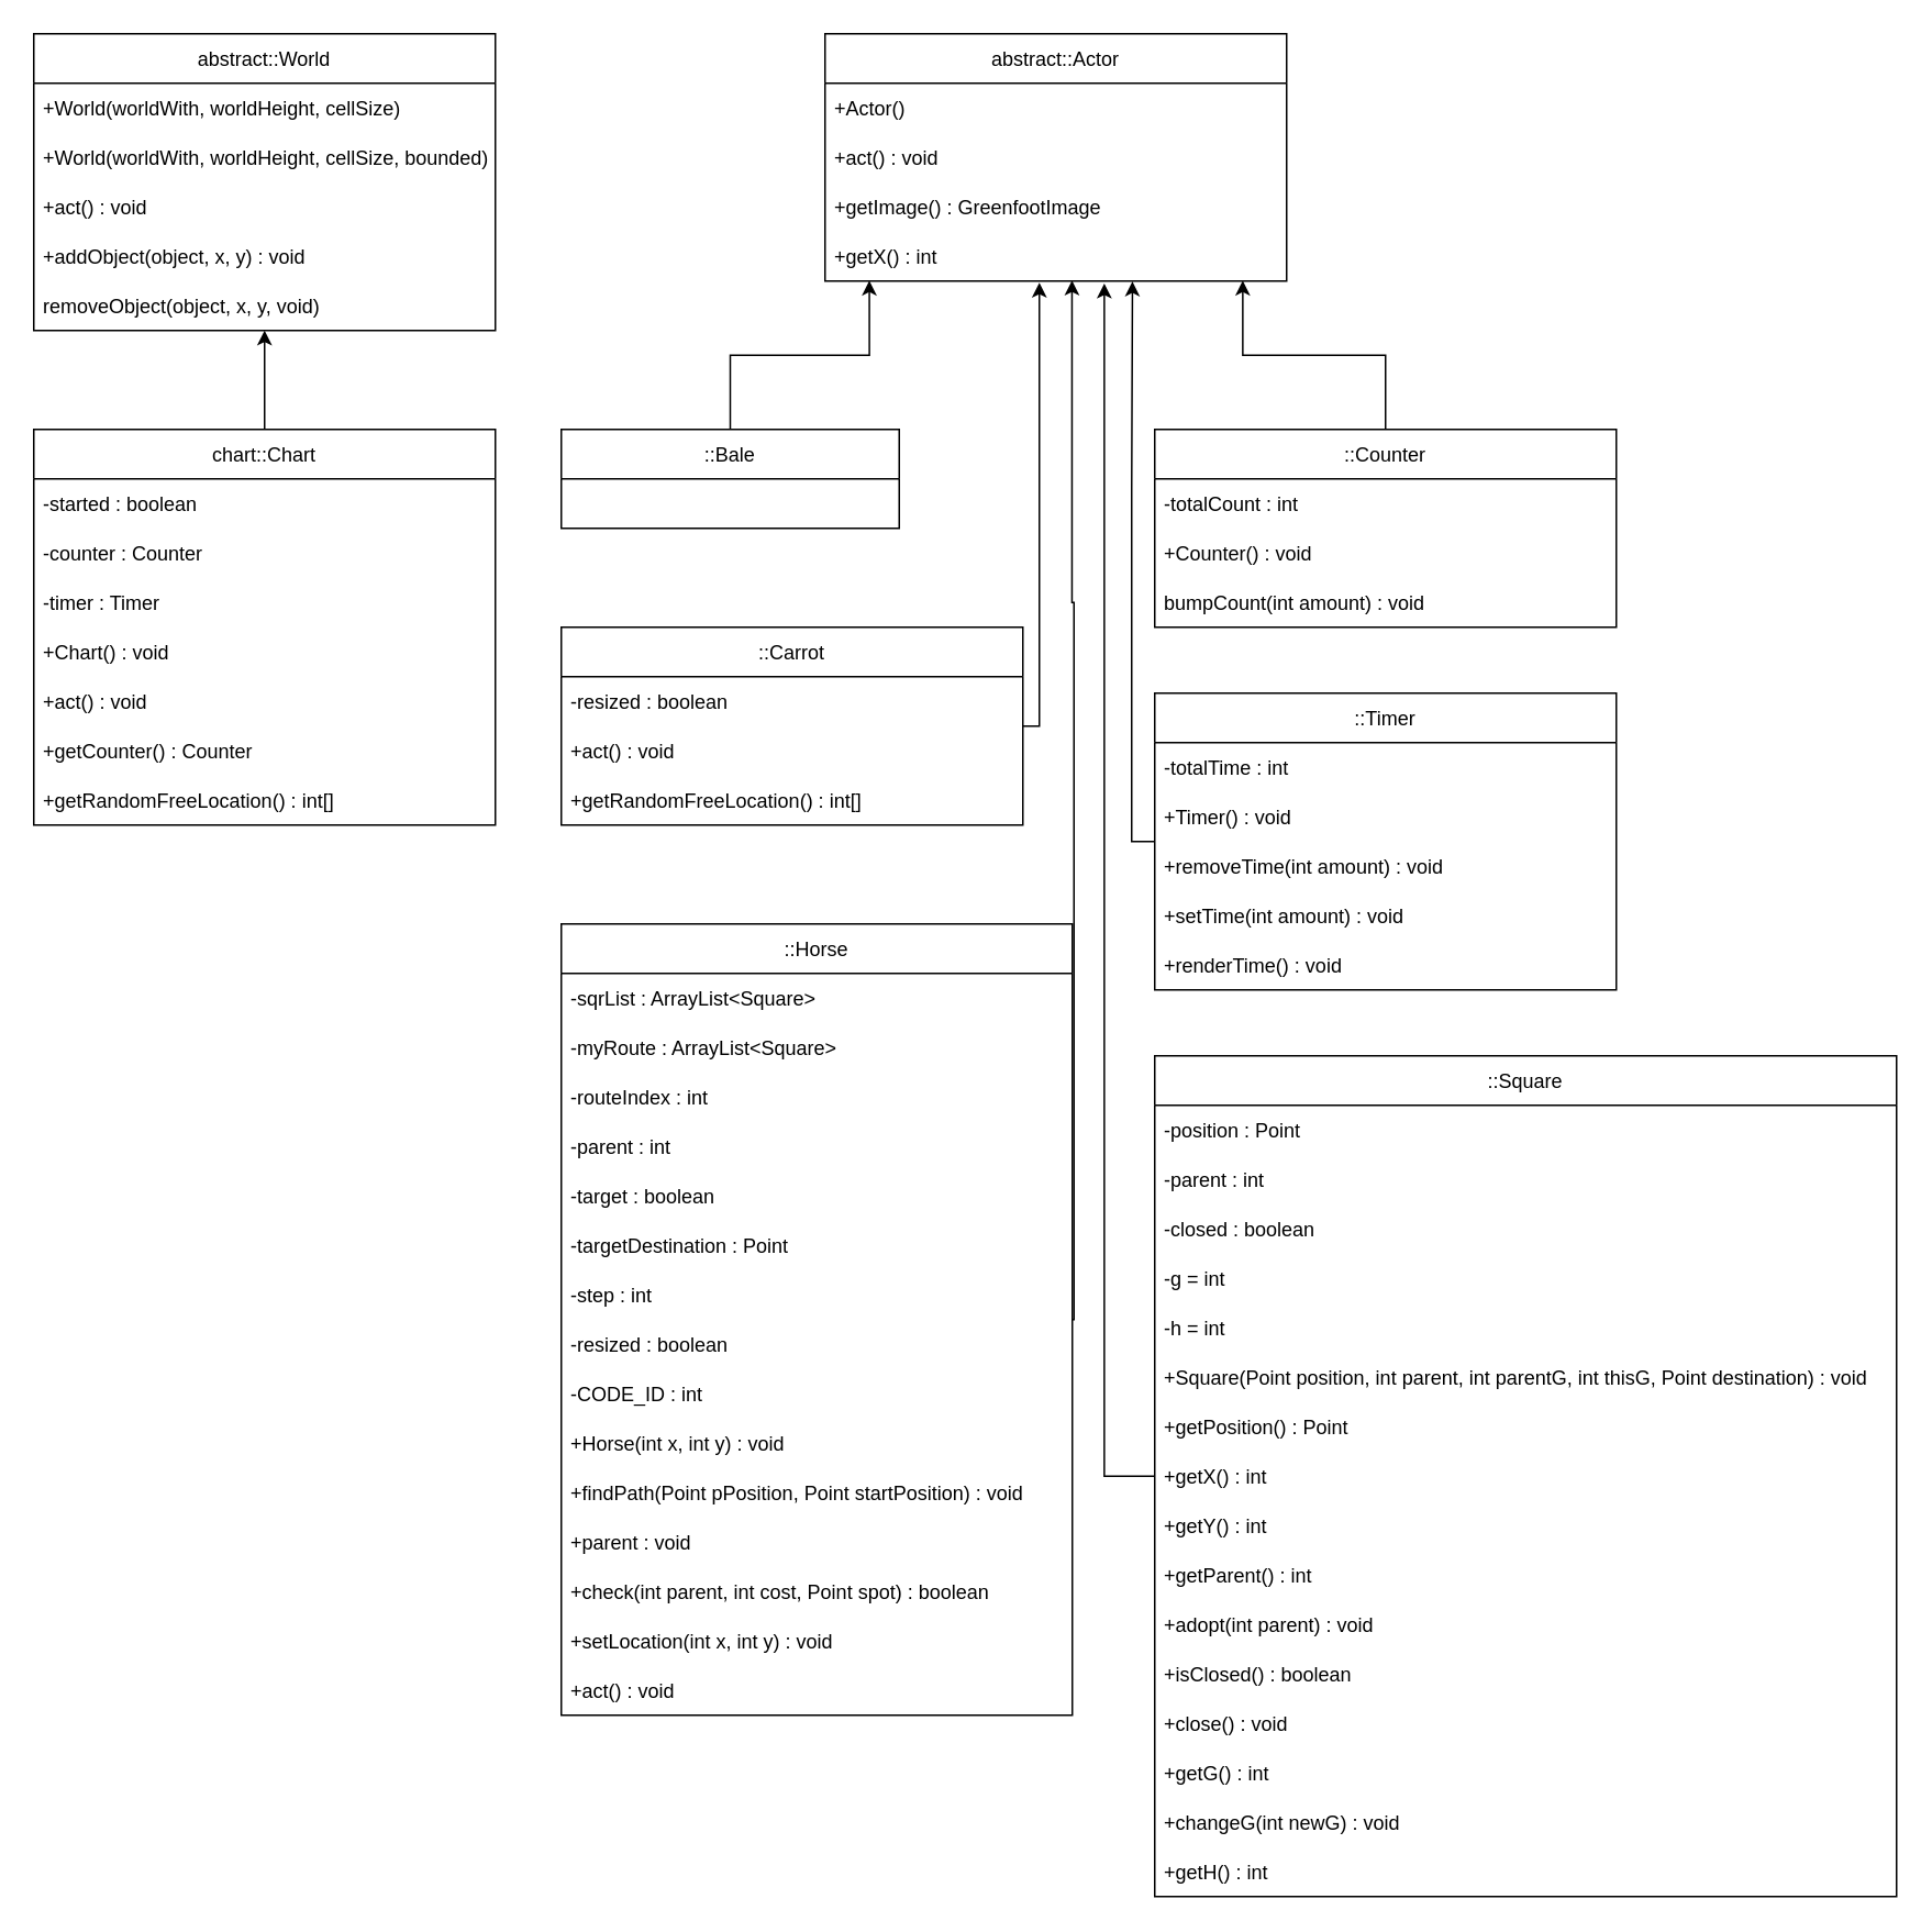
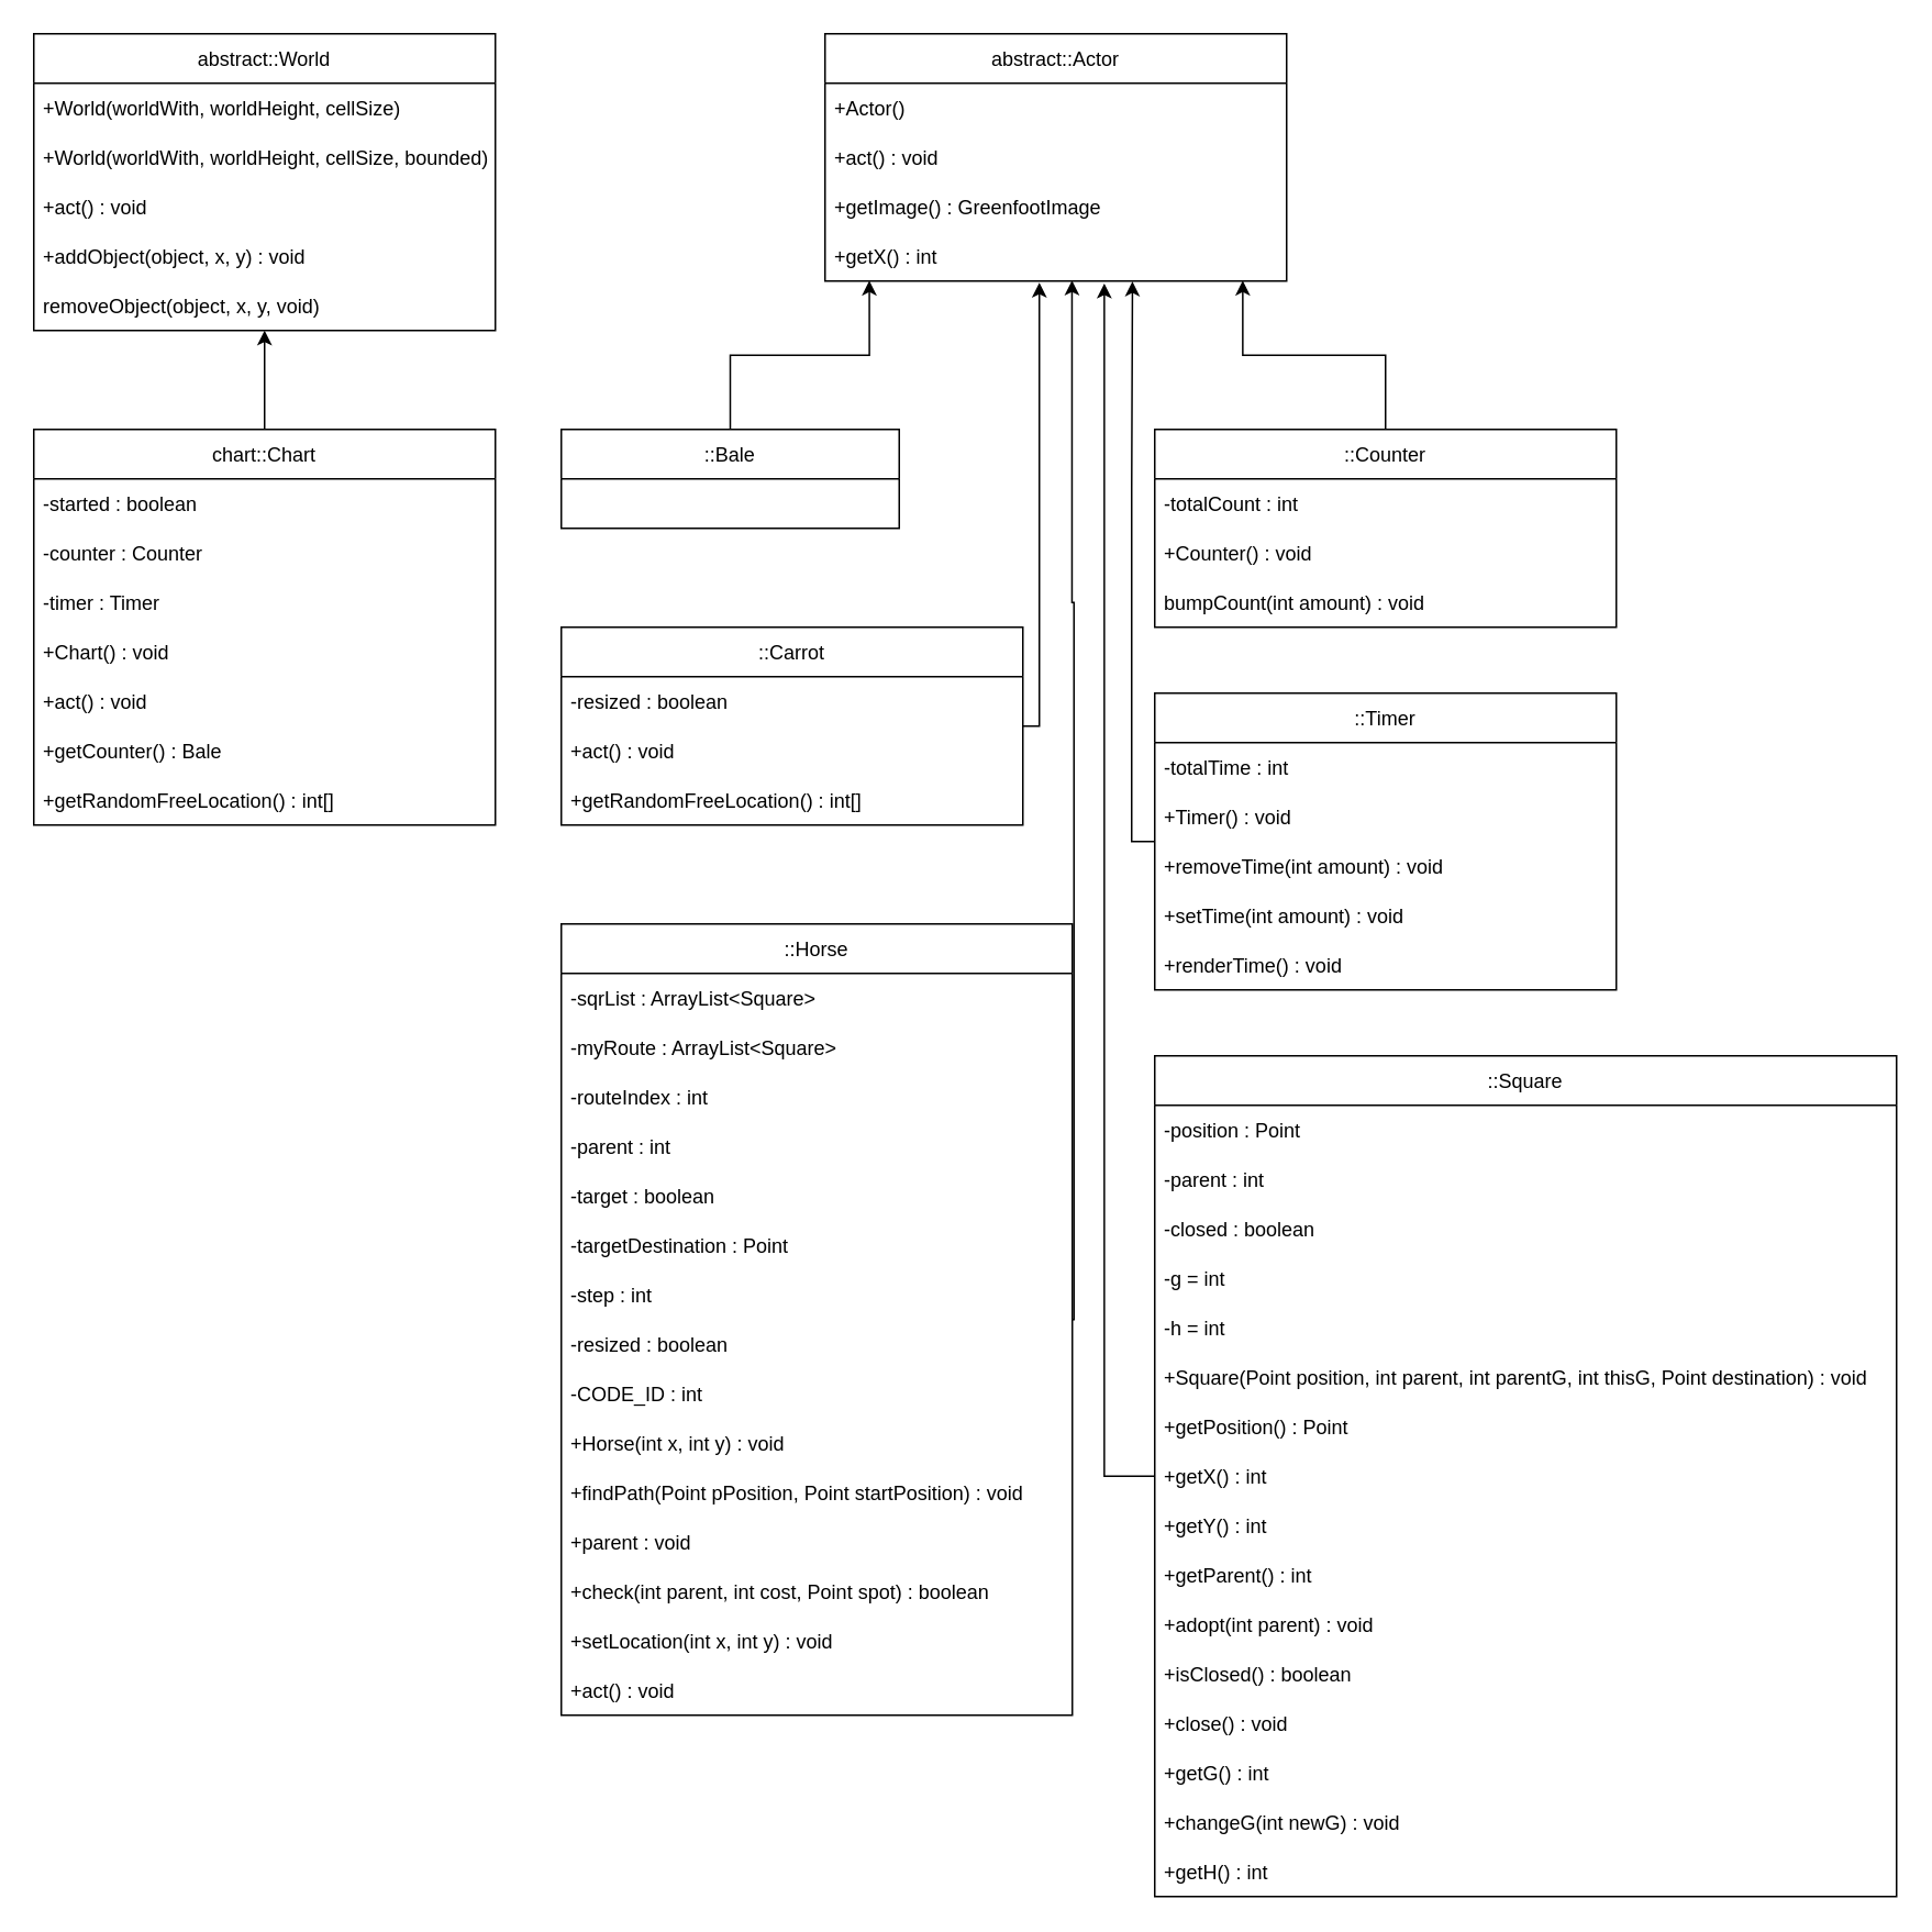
- <mxCell id="15" value="+getCounter() : Counter" style="text;strokeColor=none;fillColor=none;align=left;verticalAlign=middle;spacingLeft=4;spacingRight=4;overflow=hidden;points=[[0,0.5],[1,0.5]];portConstraint=eastwest;rotatable=0;" parent="9" vertex="1"><mxGeometry y="180" width="280" height="30" as="geometry" /></mxCell>
+ <mxCell id="15" value="+getCounter() : Bale" style="text;strokeColor=none;fillColor=none;align=left;verticalAlign=middle;spacingLeft=4;spacingRight=4;overflow=hidden;points=[[0,0.5],[1,0.5]];portConstraint=eastwest;rotatable=0;" parent="9" vertex="1"><mxGeometry y="180" width="280" height="30" as="geometry" /></mxCell>
